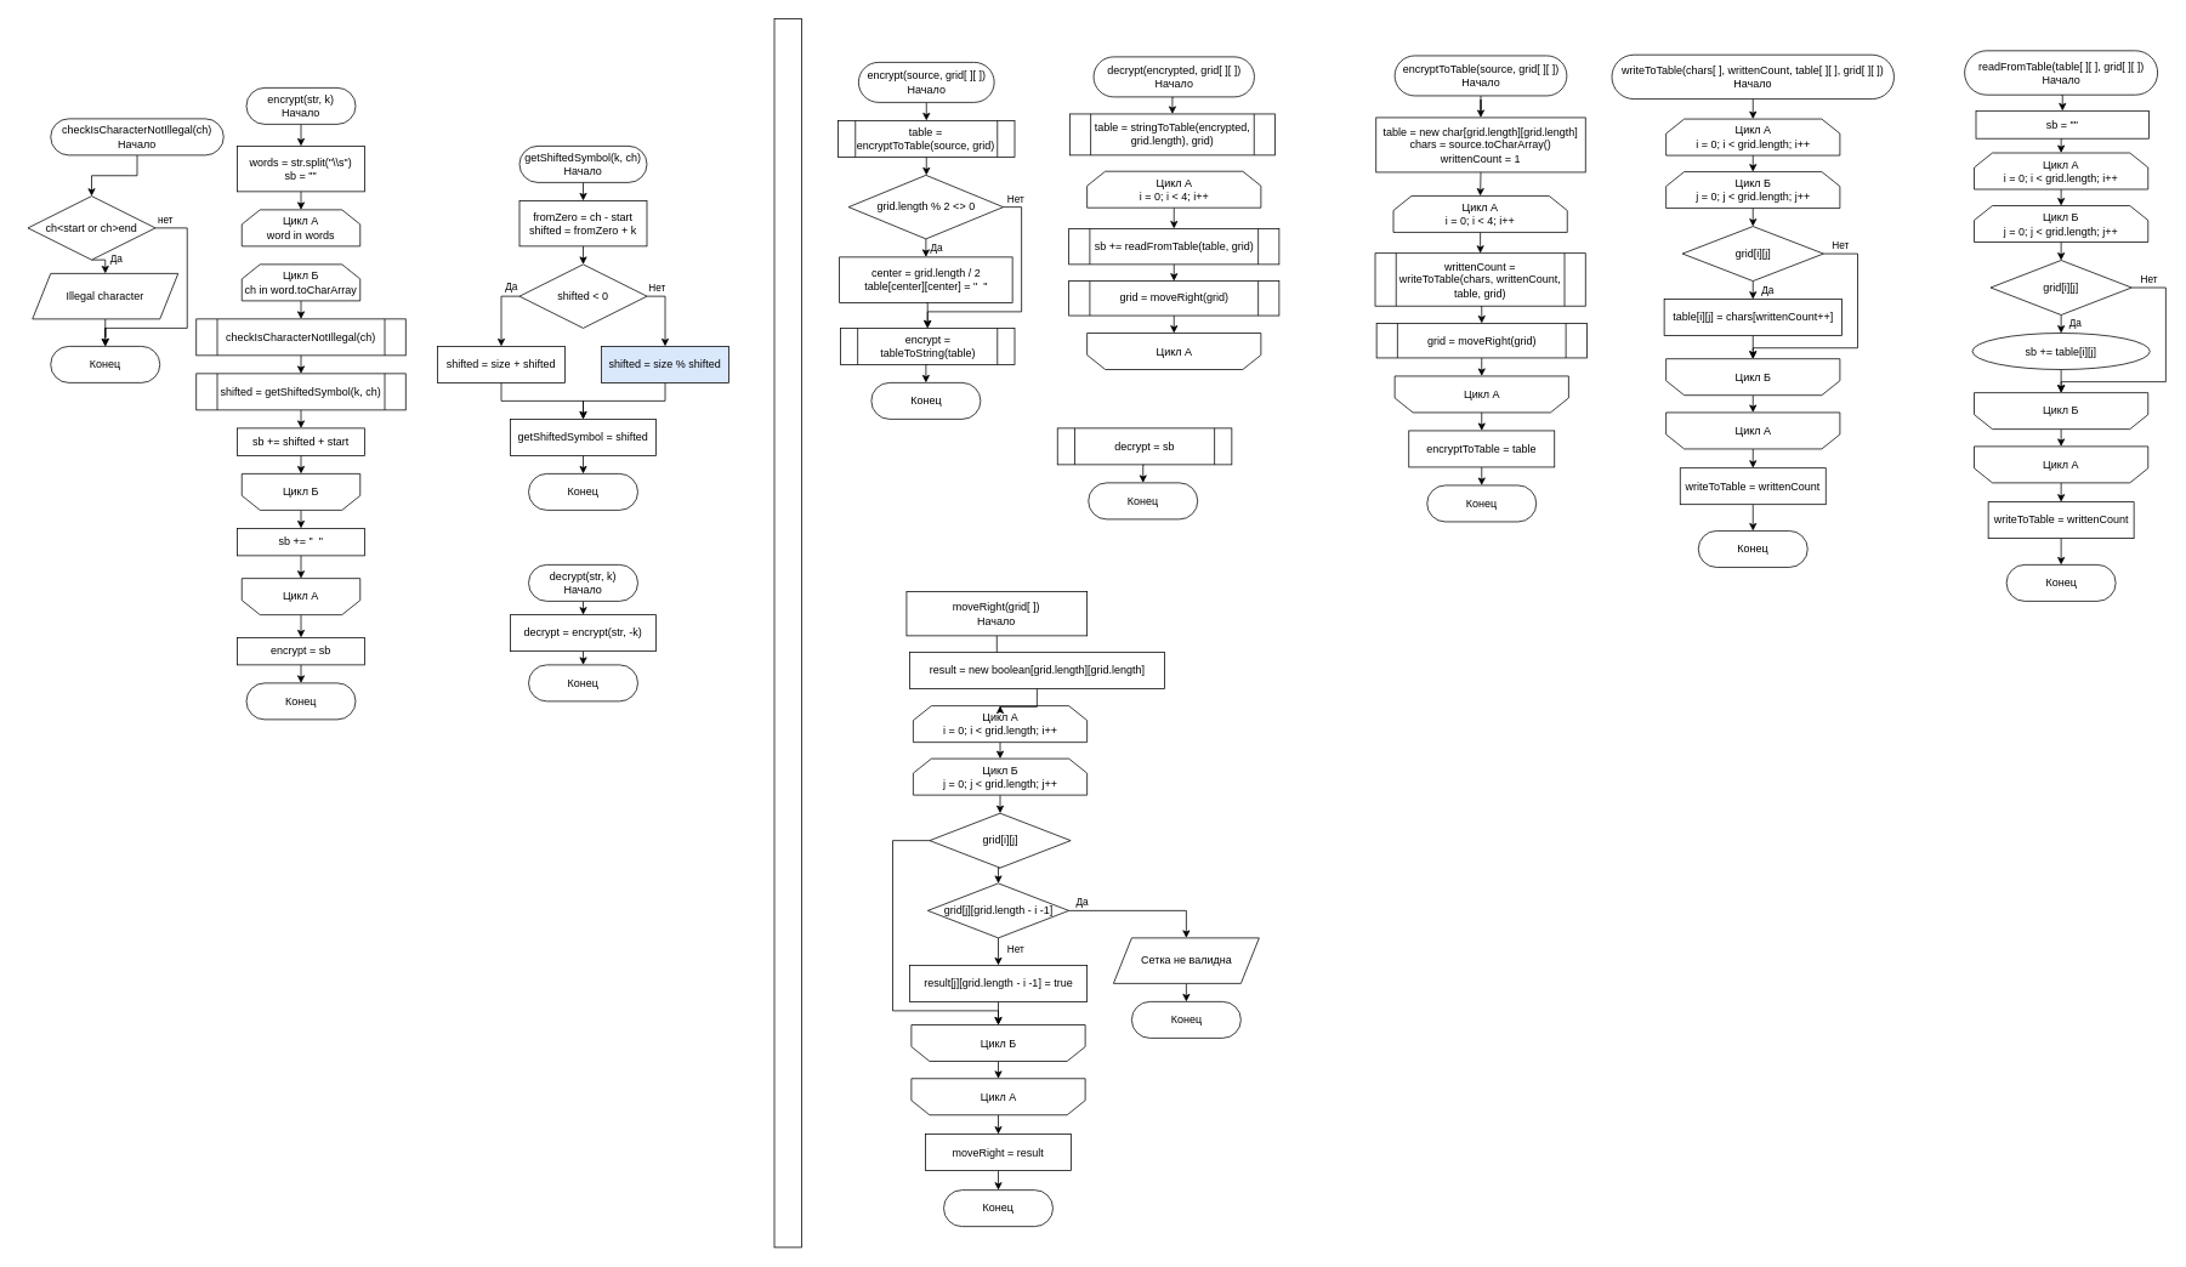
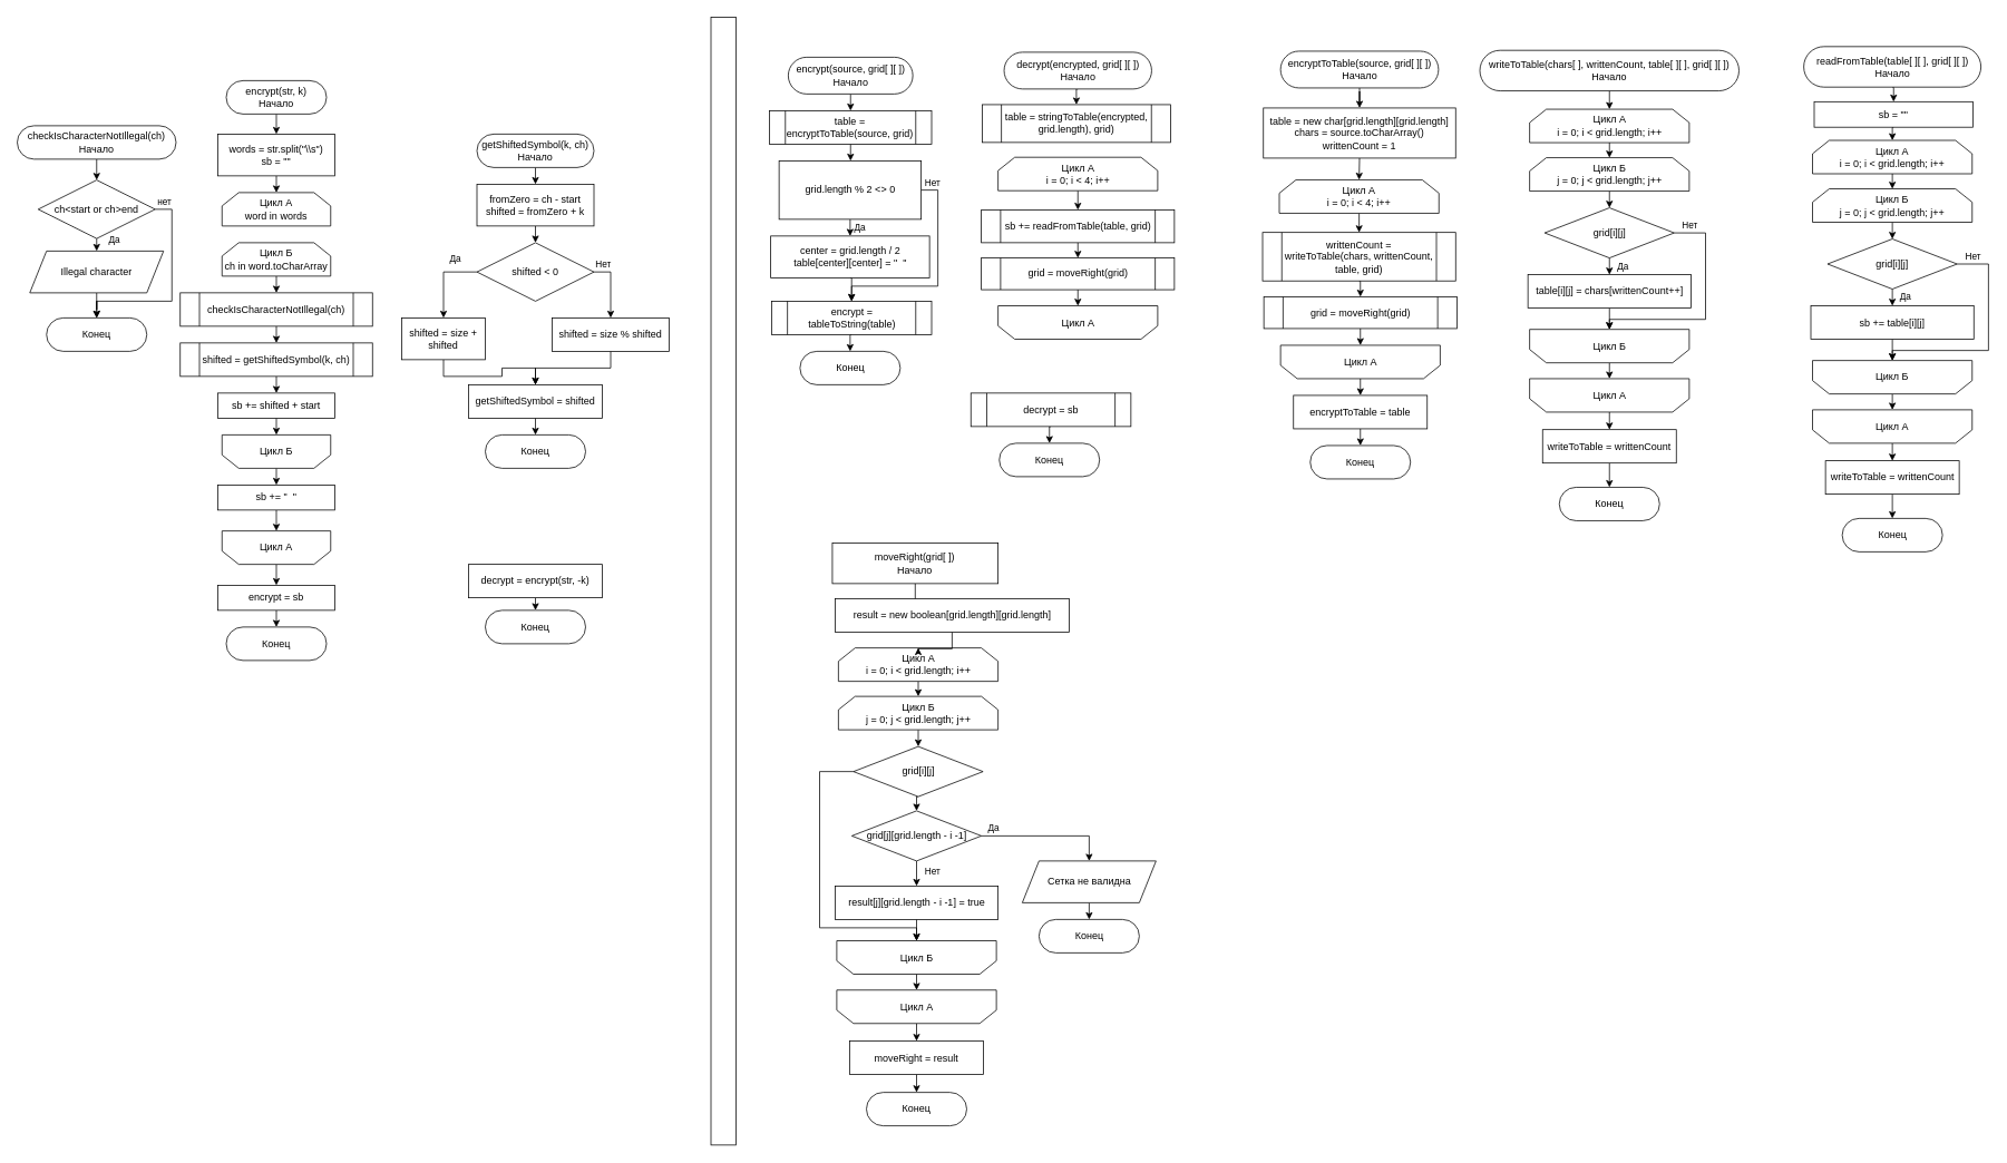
- <mxCell id="46" value="checkIsCharacterNotIllegal(ch)&lt;br&gt;Начало" style="rounded=1;whiteSpace=wrap;html=1;arcSize=50;" vertex="1" parent="1"><mxGeometry x="55" y="130" width="190" height="40" as="geometry" /></mxCell>
+ <mxCell id="46" value="checkIsCharacterNotIllegal(ch)&lt;br&gt;Начало" style="rounded=1;whiteSpace=wrap;html=1;arcSize=50;" vertex="1" parent="1"><mxGeometry x="20" y="150" width="190" height="40" as="geometry" /></mxCell>
- <mxCell id="64" value="grid.length % 2 &amp;lt;&amp;gt; 0" style="rhombus;whiteSpace=wrap;html=1;" vertex="1" parent="1"><mxGeometry x="931.5" y="192" width="170" height="70" as="geometry" /></mxCell>
+ <mxCell id="64" value="grid.length % 2 &amp;lt;&amp;gt; 0" style="whiteSpace=wrap;html=1;rounded=0;" vertex="1" parent="1"><mxGeometry x="931.5" y="192" width="170" height="70" as="geometry" /></mxCell>
- <mxCell id="51" value="ch&amp;lt;start or ch&amp;gt;end" style="rhombus;whiteSpace=wrap;html=1;" vertex="1" parent="1"><mxGeometry x="30" y="215" width="140" height="70" as="geometry" /></mxCell>
+ <mxCell id="51" value="ch&amp;lt;start or ch&amp;gt;end" style="rhombus;whiteSpace=wrap;html=1;" vertex="1" parent="1"><mxGeometry x="45" y="215" width="140" height="70" as="geometry" /></mxCell>
- <mxCell id="124" value="sb += table[i][j]" style="ellipse;whiteSpace=wrap;html=1;" vertex="1" parent="1"><mxGeometry x="2166" y="365.5" width="195" height="40" as="geometry" /></mxCell>
+ <mxCell id="124" value="sb += table[i][j]" style="rounded=0;whiteSpace=wrap;html=1;" vertex="1" parent="1"><mxGeometry x="2166" y="365.5" width="195" height="40" as="geometry" /></mxCell>
- <mxCell id="35" value="shifted = size + shifted" style="rounded=0;whiteSpace=wrap;html=1;" vertex="1" parent="1"><mxGeometry x="480" y="380" width="140" height="40" as="geometry" /></mxCell>
+ <mxCell id="35" value="shifted = size + shifted" style="rounded=0;whiteSpace=wrap;html=1;" vertex="1" parent="1"><mxGeometry x="480" y="380" width="100" height="50" as="geometry" /></mxCell>
- <mxCell id="37" value="shifted = size % shifted" style="rounded=0;whiteSpace=wrap;html=1;fillColor=#dae8fc;" vertex="1" parent="1"><mxGeometry x="660" y="380" width="140" height="40" as="geometry" /></mxCell>
+ <mxCell id="37" value="shifted = size % shifted" style="rounded=0;whiteSpace=wrap;html=1;" vertex="1" parent="1"><mxGeometry x="660" y="380" width="140" height="40" as="geometry" /></mxCell>
- <mxCell id="41" value="decrypt(str, k)&lt;br&gt;Начало" style="rounded=1;whiteSpace=wrap;html=1;arcSize=50;" vertex="1" parent="1"><mxGeometry x="580" y="620" width="120" height="40" as="geometry" /></mxCell>
- <mxCell id="40" style="edgeStyle=orthogonalEdgeStyle;rounded=0;orthogonalLoop=1;jettySize=auto;html=1;exitX=0.5;exitY=1;exitDx=0;exitDy=0;entryX=0.5;entryY=0;entryDx=0;entryDy=0;" edge="1" parent="1" source="41" target="44"><mxGeometry relative="1" as="geometry" /></mxCell>
